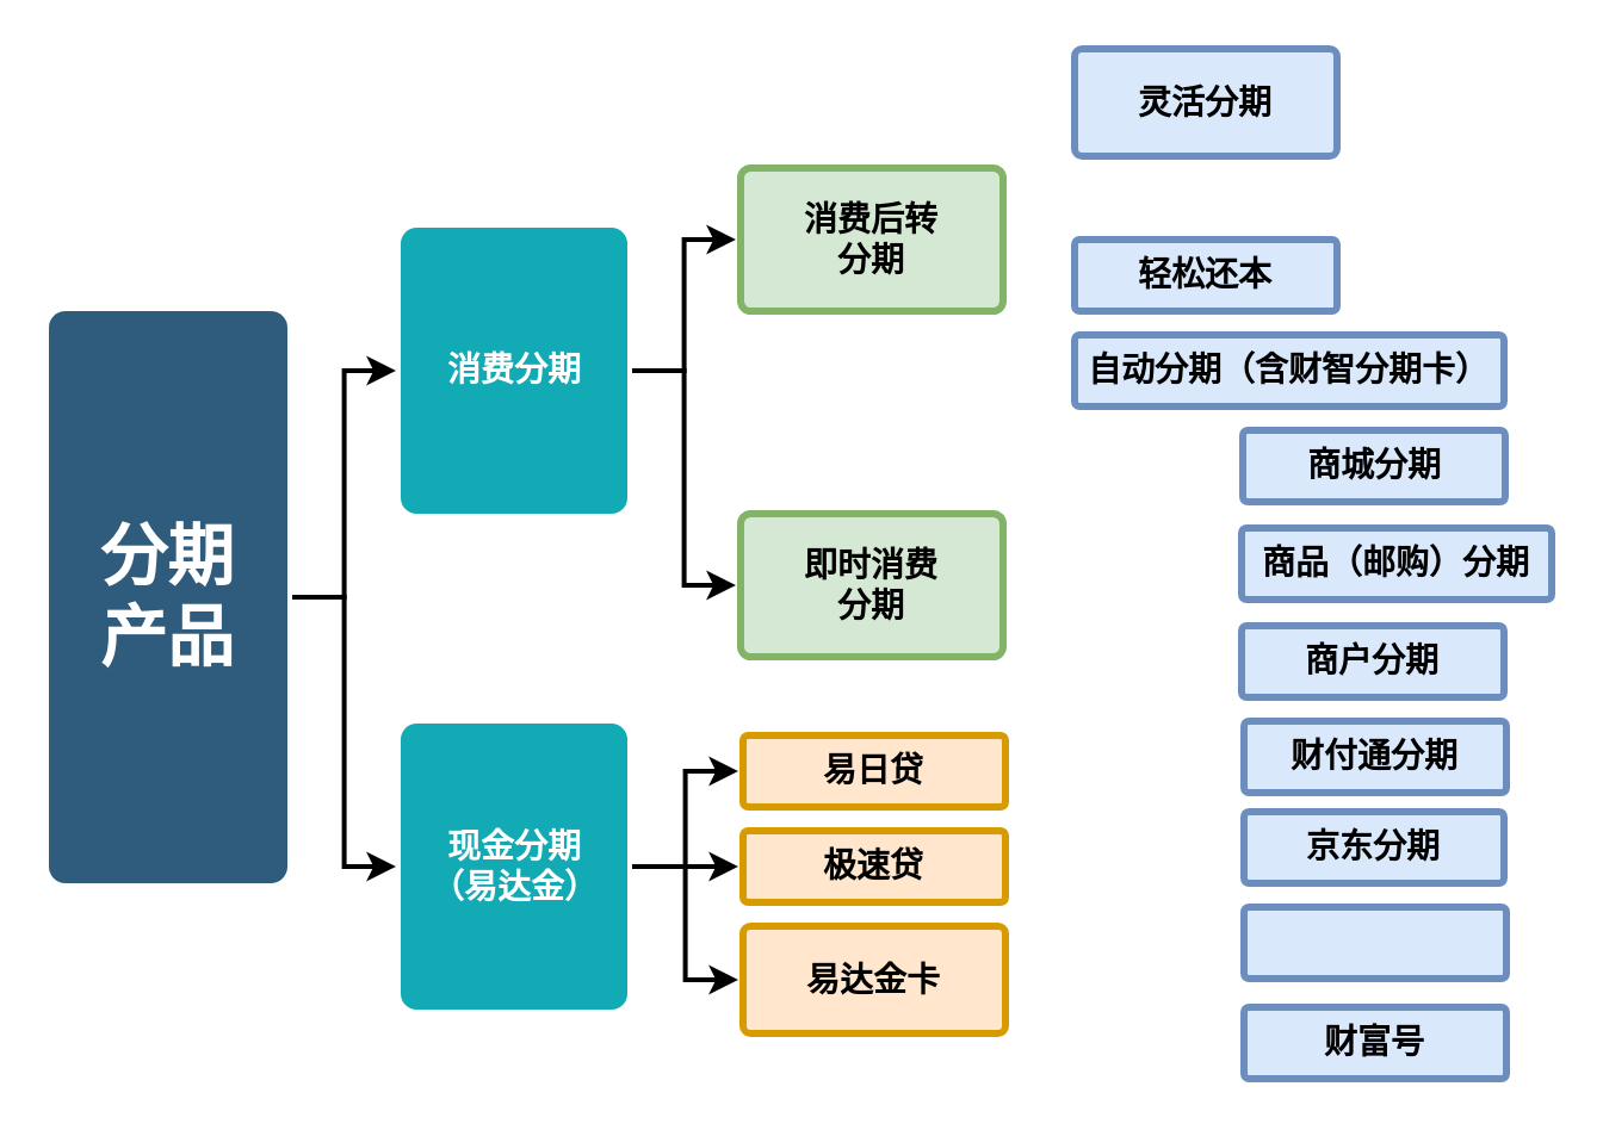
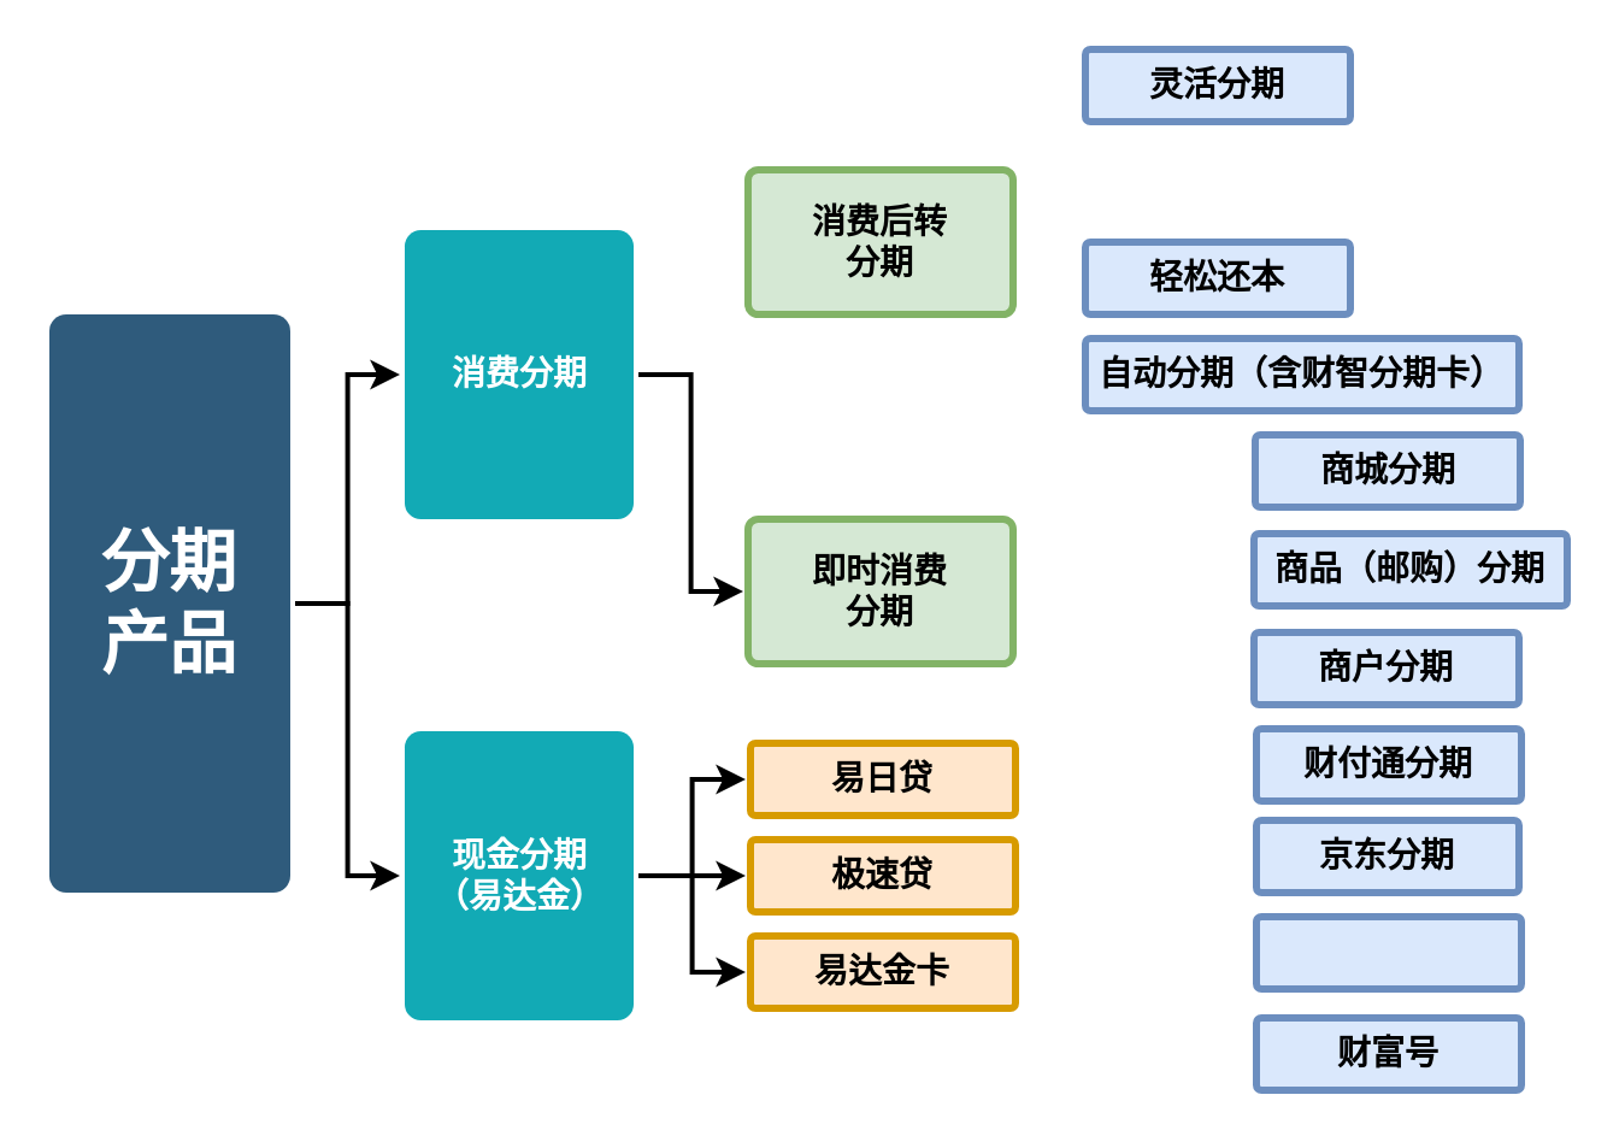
- <mxCell id="16" value="灵活分期" style="rounded=1;whiteSpace=wrap;html=1;shadow=0;labelBackgroundColor=none;strokeColor=#6c8ebf;strokeWidth=3;fillColor=#dae8fc;fontFamily=Helvetica;fontSize=14;align=center;spacing=5;fontStyle=1;arcSize=7;perimeterSpacing=2;" vertex="1" parent="1"><mxGeometry x="450" y="20" width="110" height="45" as="geometry" /></mxCell>
+ <mxCell id="16" value="灵活分期" style="rounded=1;whiteSpace=wrap;html=1;shadow=0;labelBackgroundColor=none;strokeColor=#6c8ebf;strokeWidth=3;fillColor=#dae8fc;fontFamily=Helvetica;fontSize=14;align=center;spacing=5;fontStyle=1;arcSize=7;perimeterSpacing=2;" vertex="1" parent="1"><mxGeometry x="450" y="20" width="110" height="30" as="geometry" /></mxCell>
- <mxCell id="5" style="edgeStyle=orthogonalEdgeStyle;rounded=0;orthogonalLoop=1;jettySize=auto;html=1;exitX=1;exitY=0.5;exitDx=0;exitDy=0;entryX=0;entryY=0.5;entryDx=0;entryDy=0;strokeWidth=2;" edge="1" parent="1" source="7" target="15"><mxGeometry relative="1" as="geometry" /></mxCell>
- <mxCell id="14" value="易达金卡" style="rounded=1;whiteSpace=wrap;html=1;shadow=0;labelBackgroundColor=none;strokeColor=#d79b00;strokeWidth=3;fillColor=#ffe6cc;fontFamily=Helvetica;fontSize=14;align=center;spacing=5;fontStyle=1;arcSize=7;perimeterSpacing=2;" vertex="1" parent="1"><mxGeometry x="311" y="388" width="110" height="45" as="geometry" /></mxCell>
+ <mxCell id="14" value="易达金卡" style="rounded=1;whiteSpace=wrap;html=1;shadow=0;labelBackgroundColor=none;strokeColor=#d79b00;strokeWidth=3;fillColor=#ffe6cc;fontFamily=Helvetica;fontSize=14;align=center;spacing=5;fontStyle=1;arcSize=7;perimeterSpacing=2;" vertex="1" parent="1"><mxGeometry x="311" y="388" width="110" height="30" as="geometry" /></mxCell>
